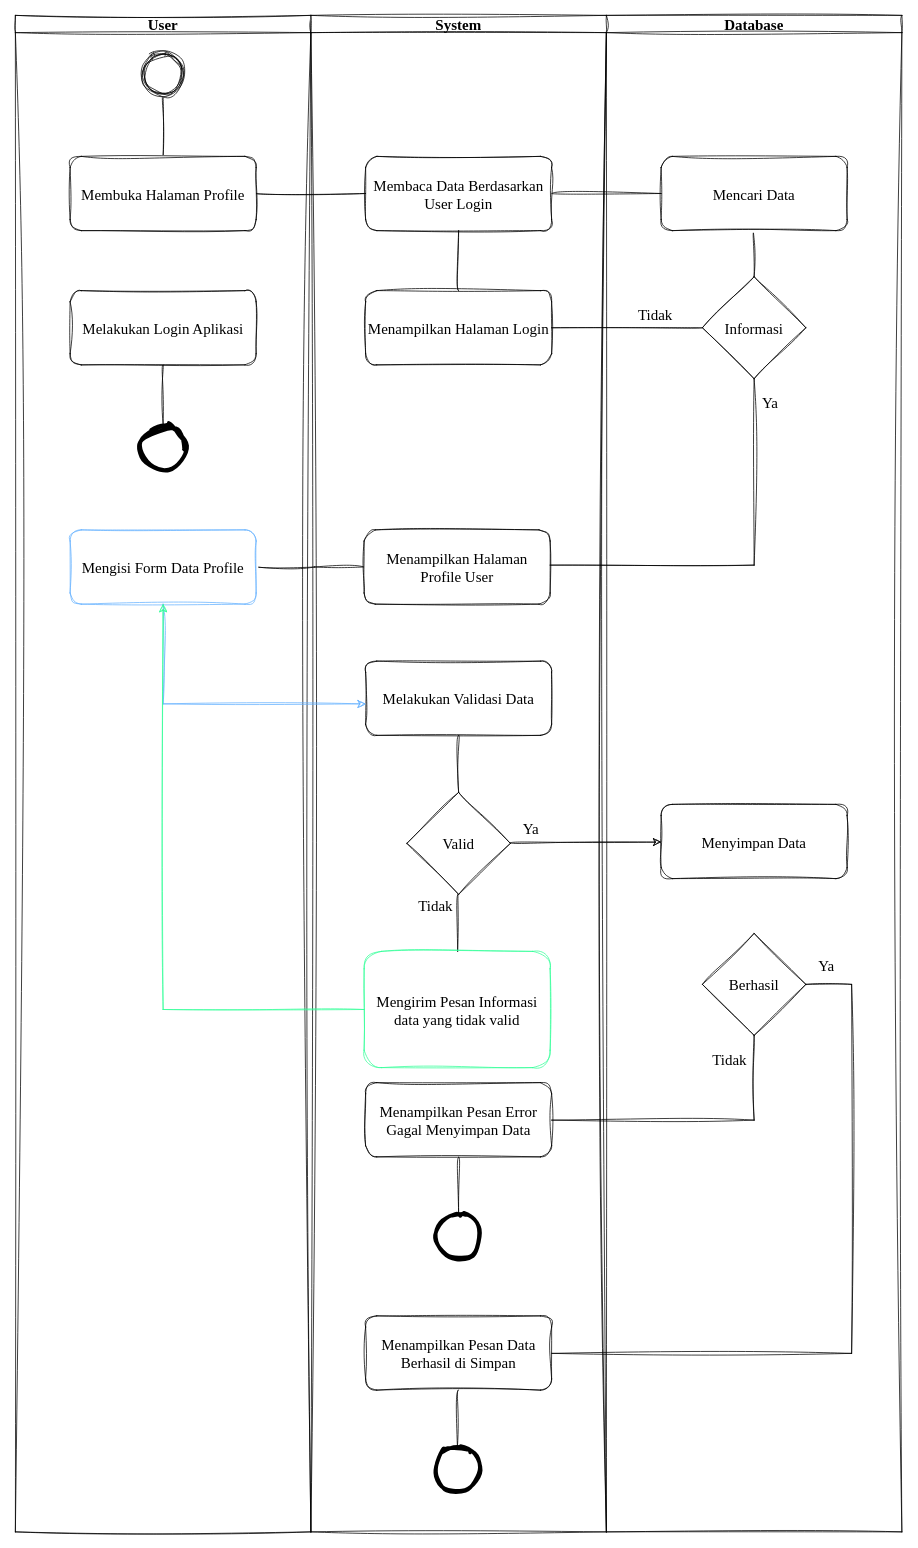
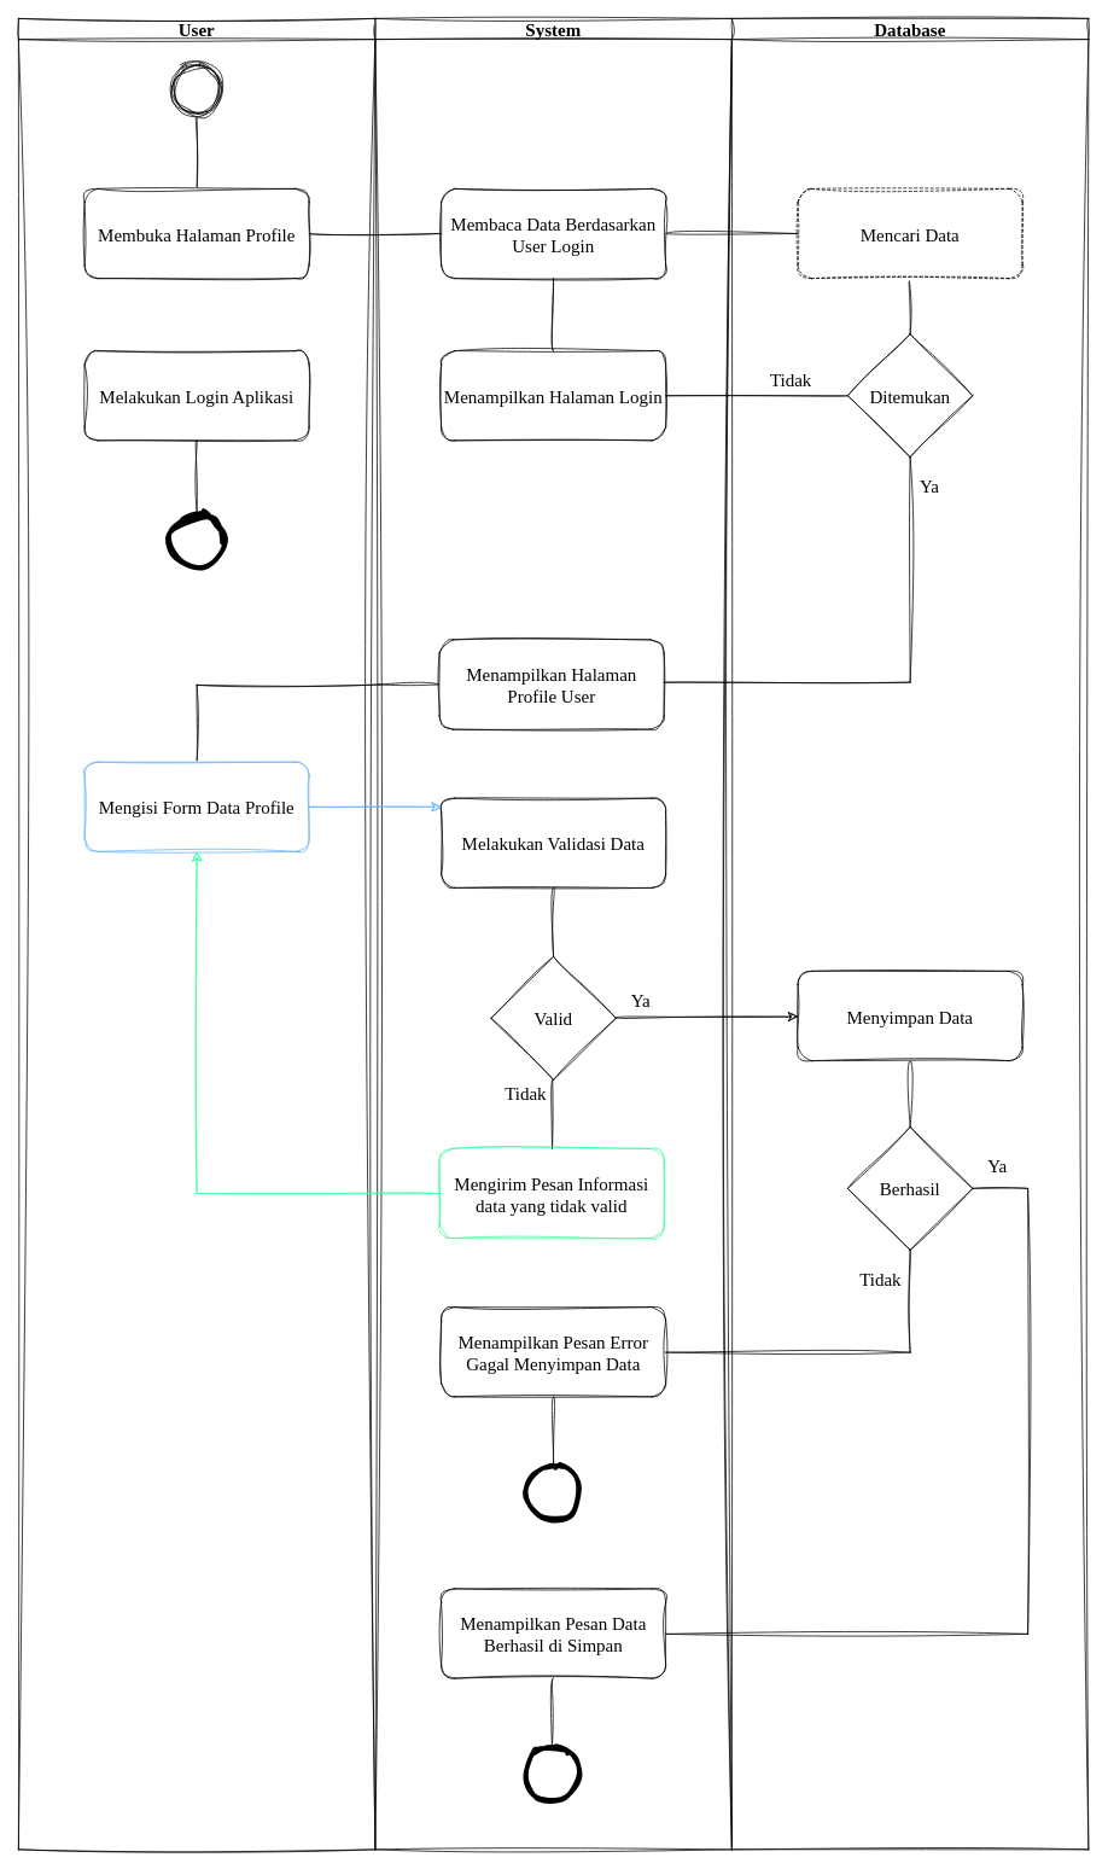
- <mxCell id="29" value="Mencari Data" style="rounded=1;whiteSpace=wrap;html=1;sketch=1;hachureGap=4;jiggle=2;curveFitting=1;fontFamily=Architects Daughter;fontSource=https%3A%2F%2Ffonts.googleapis.com%2Fcss%3Ffamily%3DArchitects%2BDaughter;fontSize=20;" vertex="1" parent="27"><mxGeometry x="73" y="188" width="248" height="99" as="geometry" /></mxCell>
+ <mxCell id="29" value="Mencari Data" style="rounded=1;whiteSpace=wrap;html=1;sketch=1;hachureGap=4;jiggle=2;curveFitting=1;fontFamily=Architects Daughter;fontSource=https%3A%2F%2Ffonts.googleapis.com%2Fcss%3Ffamily%3DArchitects%2BDaughter;fontSize=20;dashed=1;" vertex="1" parent="27"><mxGeometry x="73" y="188" width="248" height="99" as="geometry" /></mxCell>
- <mxCell id="30" value="Informasi" style="rhombus;whiteSpace=wrap;html=1;sketch=1;hachureGap=4;jiggle=2;curveFitting=1;fontFamily=Architects Daughter;fontSource=https%3A%2F%2Ffonts.googleapis.com%2Fcss%3Ffamily%3DArchitects%2BDaughter;fontSize=20;" vertex="1" parent="27"><mxGeometry x="128" y="348.5" width="138" height="136" as="geometry" /></mxCell>
+ <mxCell id="30" value="Ditemukan" style="rhombus;whiteSpace=wrap;html=1;sketch=1;hachureGap=4;jiggle=2;curveFitting=1;fontFamily=Architects Daughter;fontSource=https%3A%2F%2Ffonts.googleapis.com%2Fcss%3Ffamily%3DArchitects%2BDaughter;fontSize=20;" vertex="1" parent="27"><mxGeometry x="128" y="348.5" width="138" height="136" as="geometry" /></mxCell>
- <mxCell id="10" value="Mengisi Form Data Profile" style="rounded=1;whiteSpace=wrap;html=1;sketch=1;hachureGap=4;jiggle=2;curveFitting=1;fontFamily=Architects Daughter;fontSource=https%3A%2F%2Ffonts.googleapis.com%2Fcss%3Ffamily%3DArchitects%2BDaughter;fontSize=20;strokeColor=#66B2FF;" vertex="1" parent="3"><mxGeometry x="73" y="686" width="248" height="99" as="geometry" /></mxCell>
+ <mxCell id="10" value="Mengisi Form Data Profile" style="rounded=1;whiteSpace=wrap;html=1;sketch=1;hachureGap=4;jiggle=2;curveFitting=1;fontFamily=Architects Daughter;fontSource=https%3A%2F%2Ffonts.googleapis.com%2Fcss%3Ffamily%3DArchitects%2BDaughter;fontSize=20;strokeColor=#66B2FF;" vertex="1" parent="3"><mxGeometry x="73" y="821" width="248" height="99" as="geometry" /></mxCell>
+ <mxCell id="31" style="edgeStyle=none;curved=1;rounded=0;sketch=1;hachureGap=4;jiggle=2;curveFitting=1;orthogonalLoop=1;jettySize=auto;html=1;fontFamily=Architects Daughter;fontSource=https%3A%2F%2Ffonts.googleapis.com%2Fcss%3Ffamily%3DArchitects%2BDaughter;fontSize=16;startSize=8;endSize=8;endArrow=none;endFill=0;" edge="1" parent="27" source="32" target="33"><mxGeometry relative="1" as="geometry" /></mxCell>
- <mxCell id="20" value="Mengirim Pesan Informasi data yang tidak valid" style="rounded=1;whiteSpace=wrap;html=1;sketch=1;hachureGap=4;jiggle=2;curveFitting=1;fontFamily=Architects Daughter;fontSource=https%3A%2F%2Ffonts.googleapis.com%2Fcss%3Ffamily%3DArchitects%2BDaughter;fontSize=20;strokeColor=#33FF99;" vertex="1" parent="11"><mxGeometry x="71" y="1248" width="248" height="155" as="geometry" /></mxCell>
+ <mxCell id="20" value="Mengirim Pesan Informasi data yang tidak valid" style="rounded=1;whiteSpace=wrap;html=1;sketch=1;hachureGap=4;jiggle=2;curveFitting=1;fontFamily=Architects Daughter;fontSource=https%3A%2F%2Ffonts.googleapis.com%2Fcss%3Ffamily%3DArchitects%2BDaughter;fontSize=20;strokeColor=#33FF99;" vertex="1" parent="11"><mxGeometry x="71" y="1248" width="248" height="99" as="geometry" /></mxCell>
